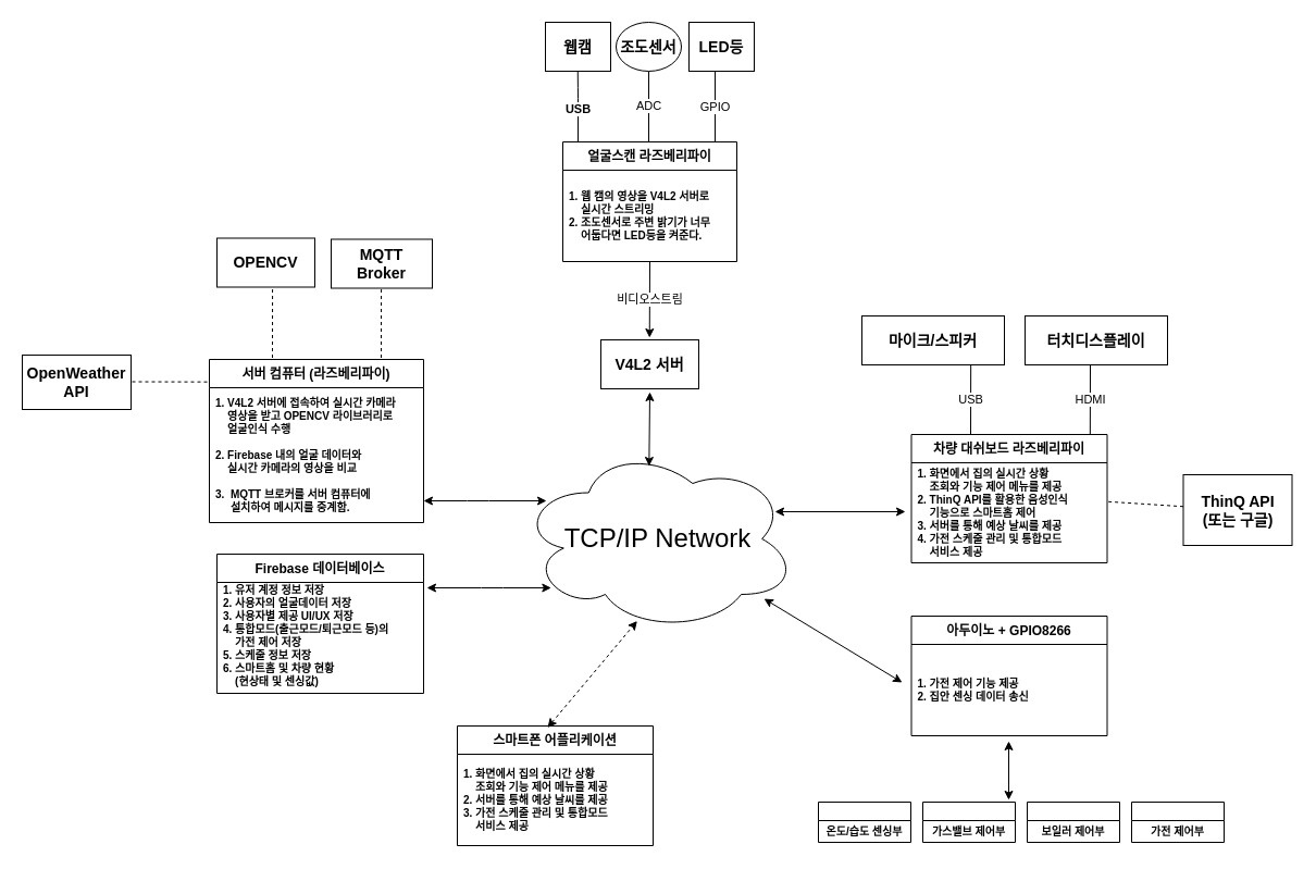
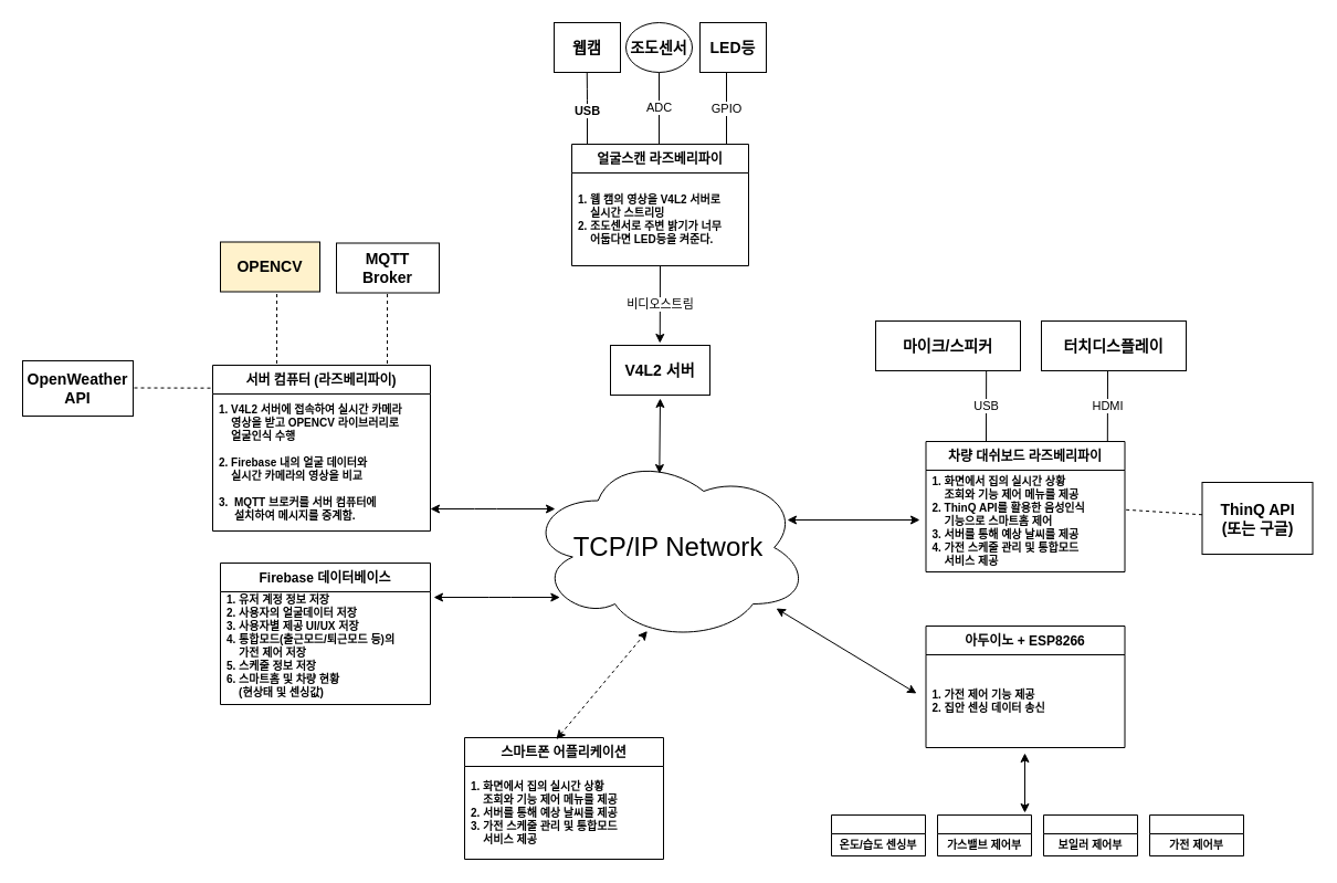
- <mxCell id="12" value="&lt;span style=&quot;font-size: 14px&quot;&gt;&lt;b&gt;OPENCV&lt;/b&gt;&lt;/span&gt;" style="rounded=0;whiteSpace=wrap;html=1;fontSize=10;fillColor=#ffffff;align=center;" parent="1" vertex="1"><mxGeometry x="199" y="218.5" width="90" height="45" as="geometry" /></mxCell>
+ <mxCell id="12" value="&lt;span style=&quot;font-size: 14px&quot;&gt;&lt;b&gt;OPENCV&lt;/b&gt;&lt;/span&gt;" style="rounded=0;whiteSpace=wrap;html=1;fontSize=10;fillColor=#fff2cc;align=center;" parent="1" vertex="1"><mxGeometry x="199" y="218.5" width="90" height="45" as="geometry" /></mxCell>
- <mxCell id="35" value="아두이노 + GPIO8266" style="swimlane;fontStyle=1;childLayout=stackLayout;horizontal=1;startSize=26;horizontalStack=0;resizeParent=1;resizeParentMax=0;resizeLast=0;collapsible=1;marginBottom=0;" parent="1" vertex="1"><mxGeometry x="837.5" y="566" width="180" height="110" as="geometry" /></mxCell>
+ <mxCell id="35" value="아두이노 + ESP8266" style="swimlane;fontStyle=1;childLayout=stackLayout;horizontal=1;startSize=26;horizontalStack=0;resizeParent=1;resizeParentMax=0;resizeLast=0;collapsible=1;marginBottom=0;" parent="1" vertex="1"><mxGeometry x="837.5" y="566" width="180" height="110" as="geometry" /></mxCell>
